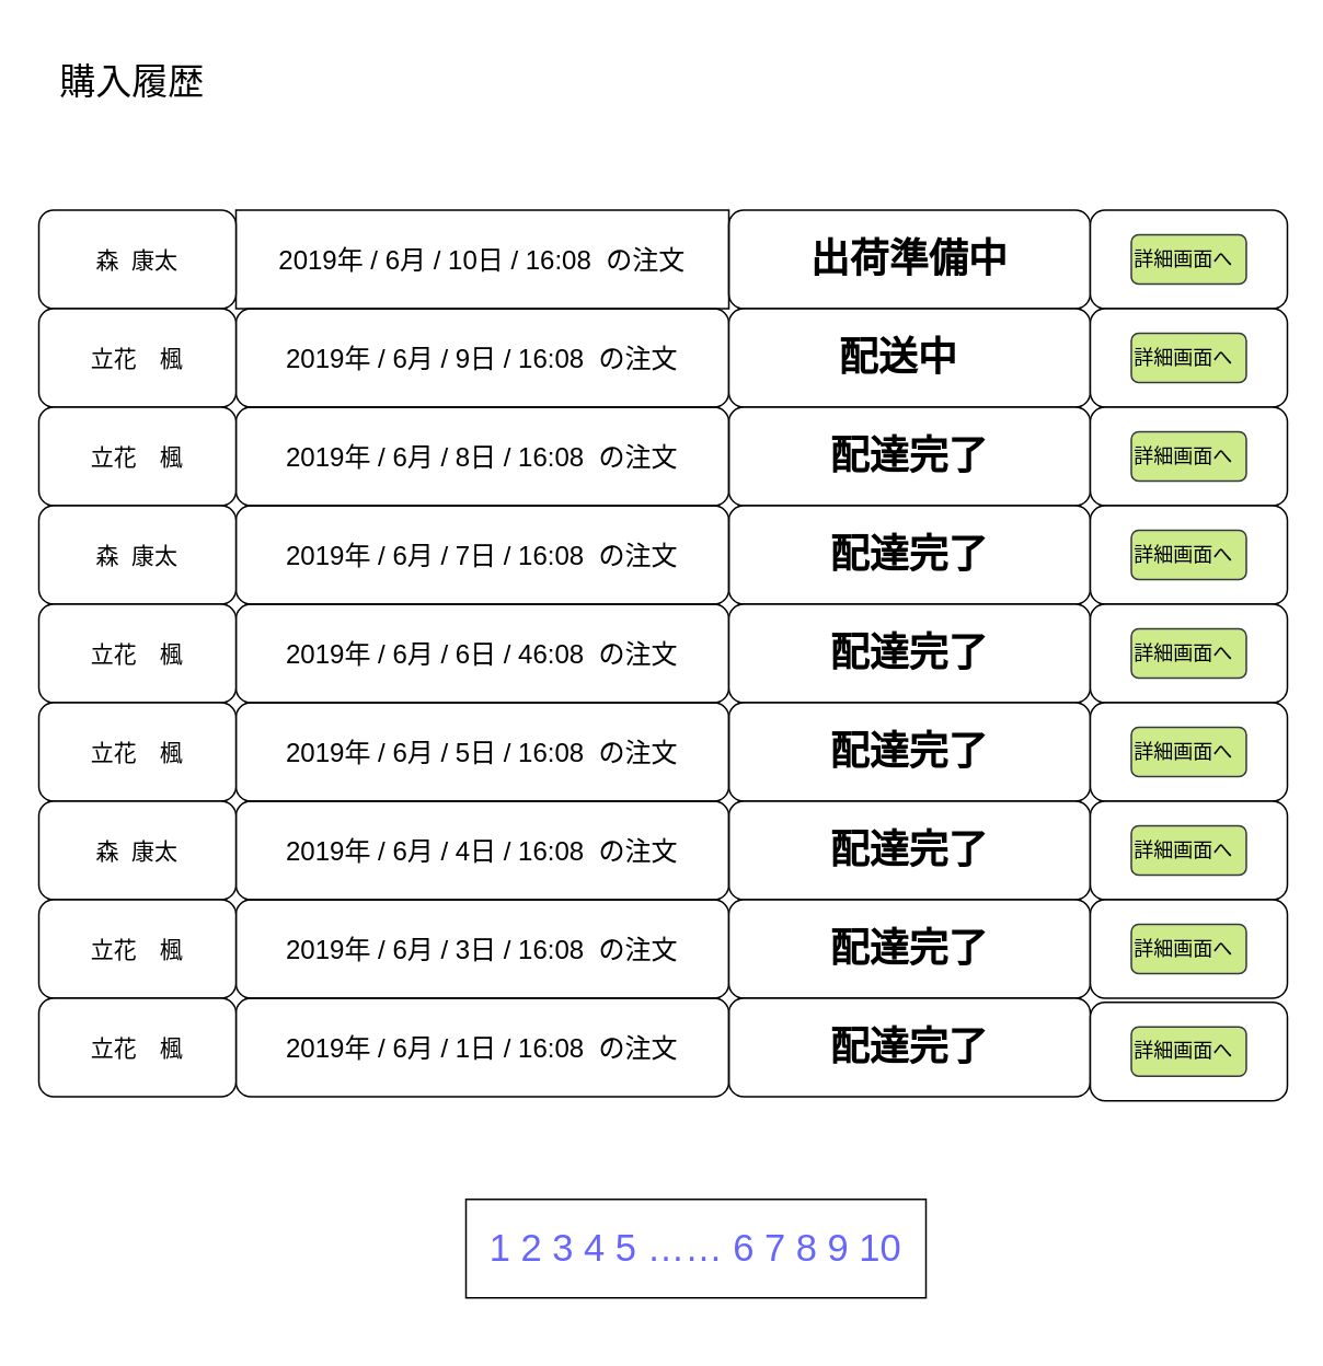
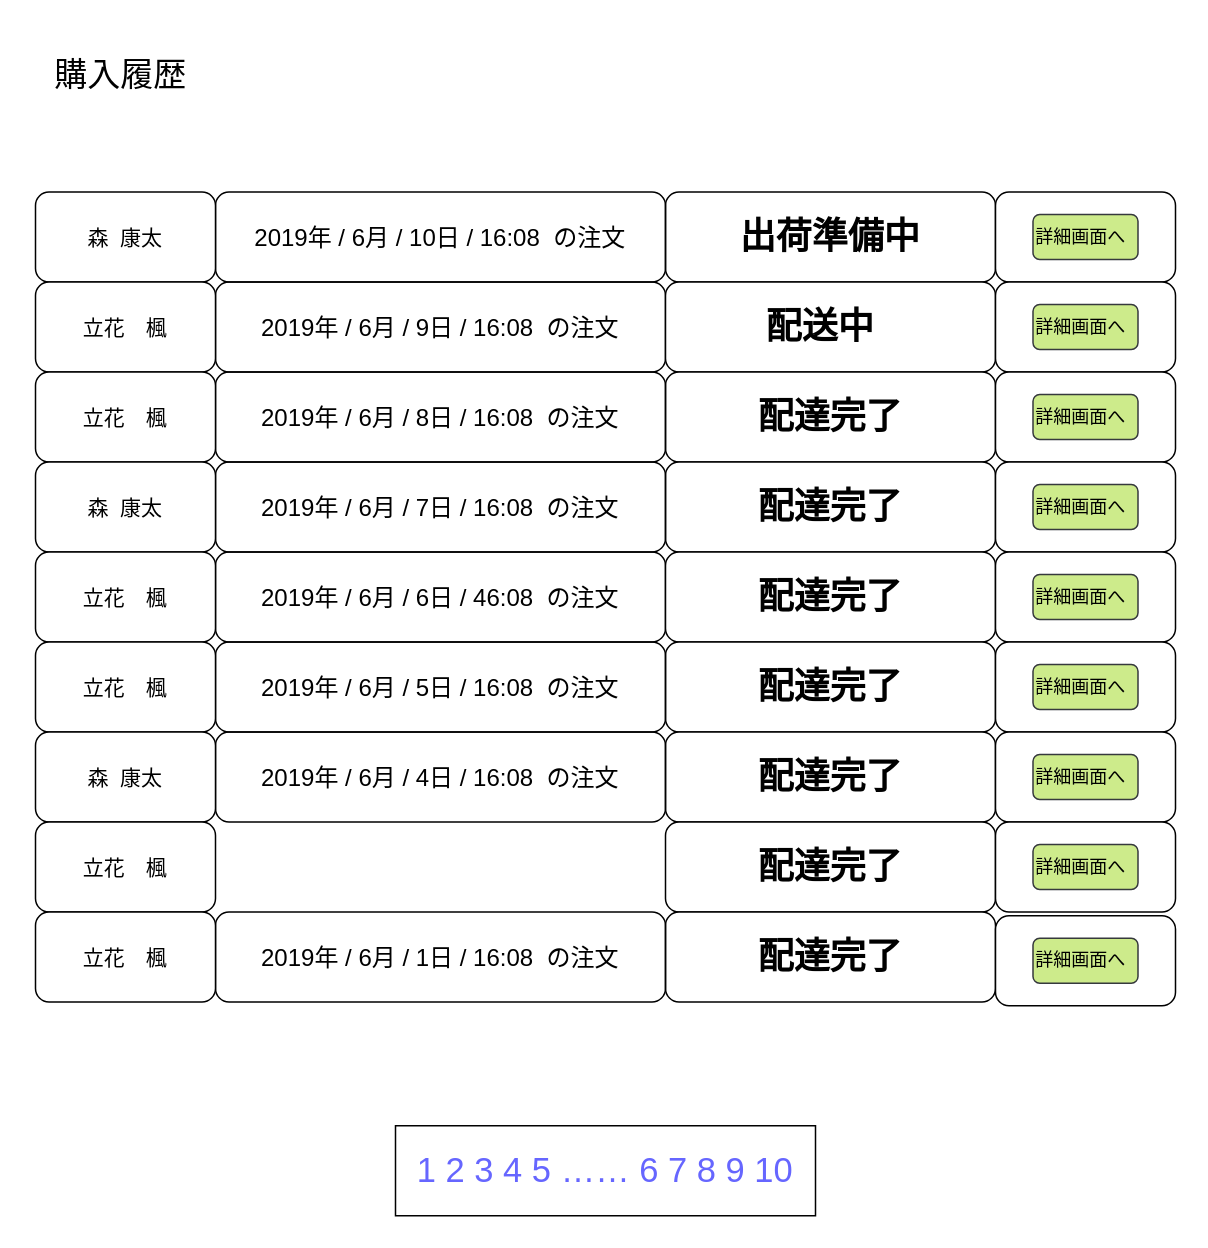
- <mxCell id="8" value="2019年 / 6月 / 10日 / 16:08&amp;nbsp; の注文" style="whiteSpace=wrap;html=1;strokeColor=#000000;fillColor=none;fontSize=16;rounded=0;" parent="1" vertex="1"><mxGeometry x="143" y="127.5" width="300" height="60" as="geometry" /></mxCell>
+ <mxCell id="8" value="2019年 / 6月 / 10日 / 16:08&amp;nbsp; の注文" style="rounded=1;whiteSpace=wrap;html=1;strokeColor=#000000;fillColor=none;fontSize=16;" parent="1" vertex="1"><mxGeometry x="143" y="127.5" width="300" height="60" as="geometry" /></mxCell>
- <mxCell id="22" value="2019年 / 6月 / 3日 / 16:08&amp;nbsp; の注文" style="rounded=1;whiteSpace=wrap;html=1;strokeColor=#000000;fillColor=none;fontSize=16;" parent="1" vertex="1"><mxGeometry x="143" y="547.5" width="300" height="60" as="geometry" /></mxCell>
- <mxCell id="30" value="1 2 3 4 5 …… 6 7 8 9 10" style="rounded=0;whiteSpace=wrap;html=1;fontSize=23;align=center;fontColor=#6666FF;" parent="1" vertex="1"><mxGeometry x="283" y="730" width="280" height="60" as="geometry" /></mxCell>
+ <mxCell id="30" value="1 2 3 4 5 …… 6 7 8 9 10" style="rounded=0;whiteSpace=wrap;html=1;fontSize=23;align=center;fontColor=#6666FF;" parent="1" vertex="1"><mxGeometry x="263" y="750" width="280" height="60" as="geometry" /></mxCell>
